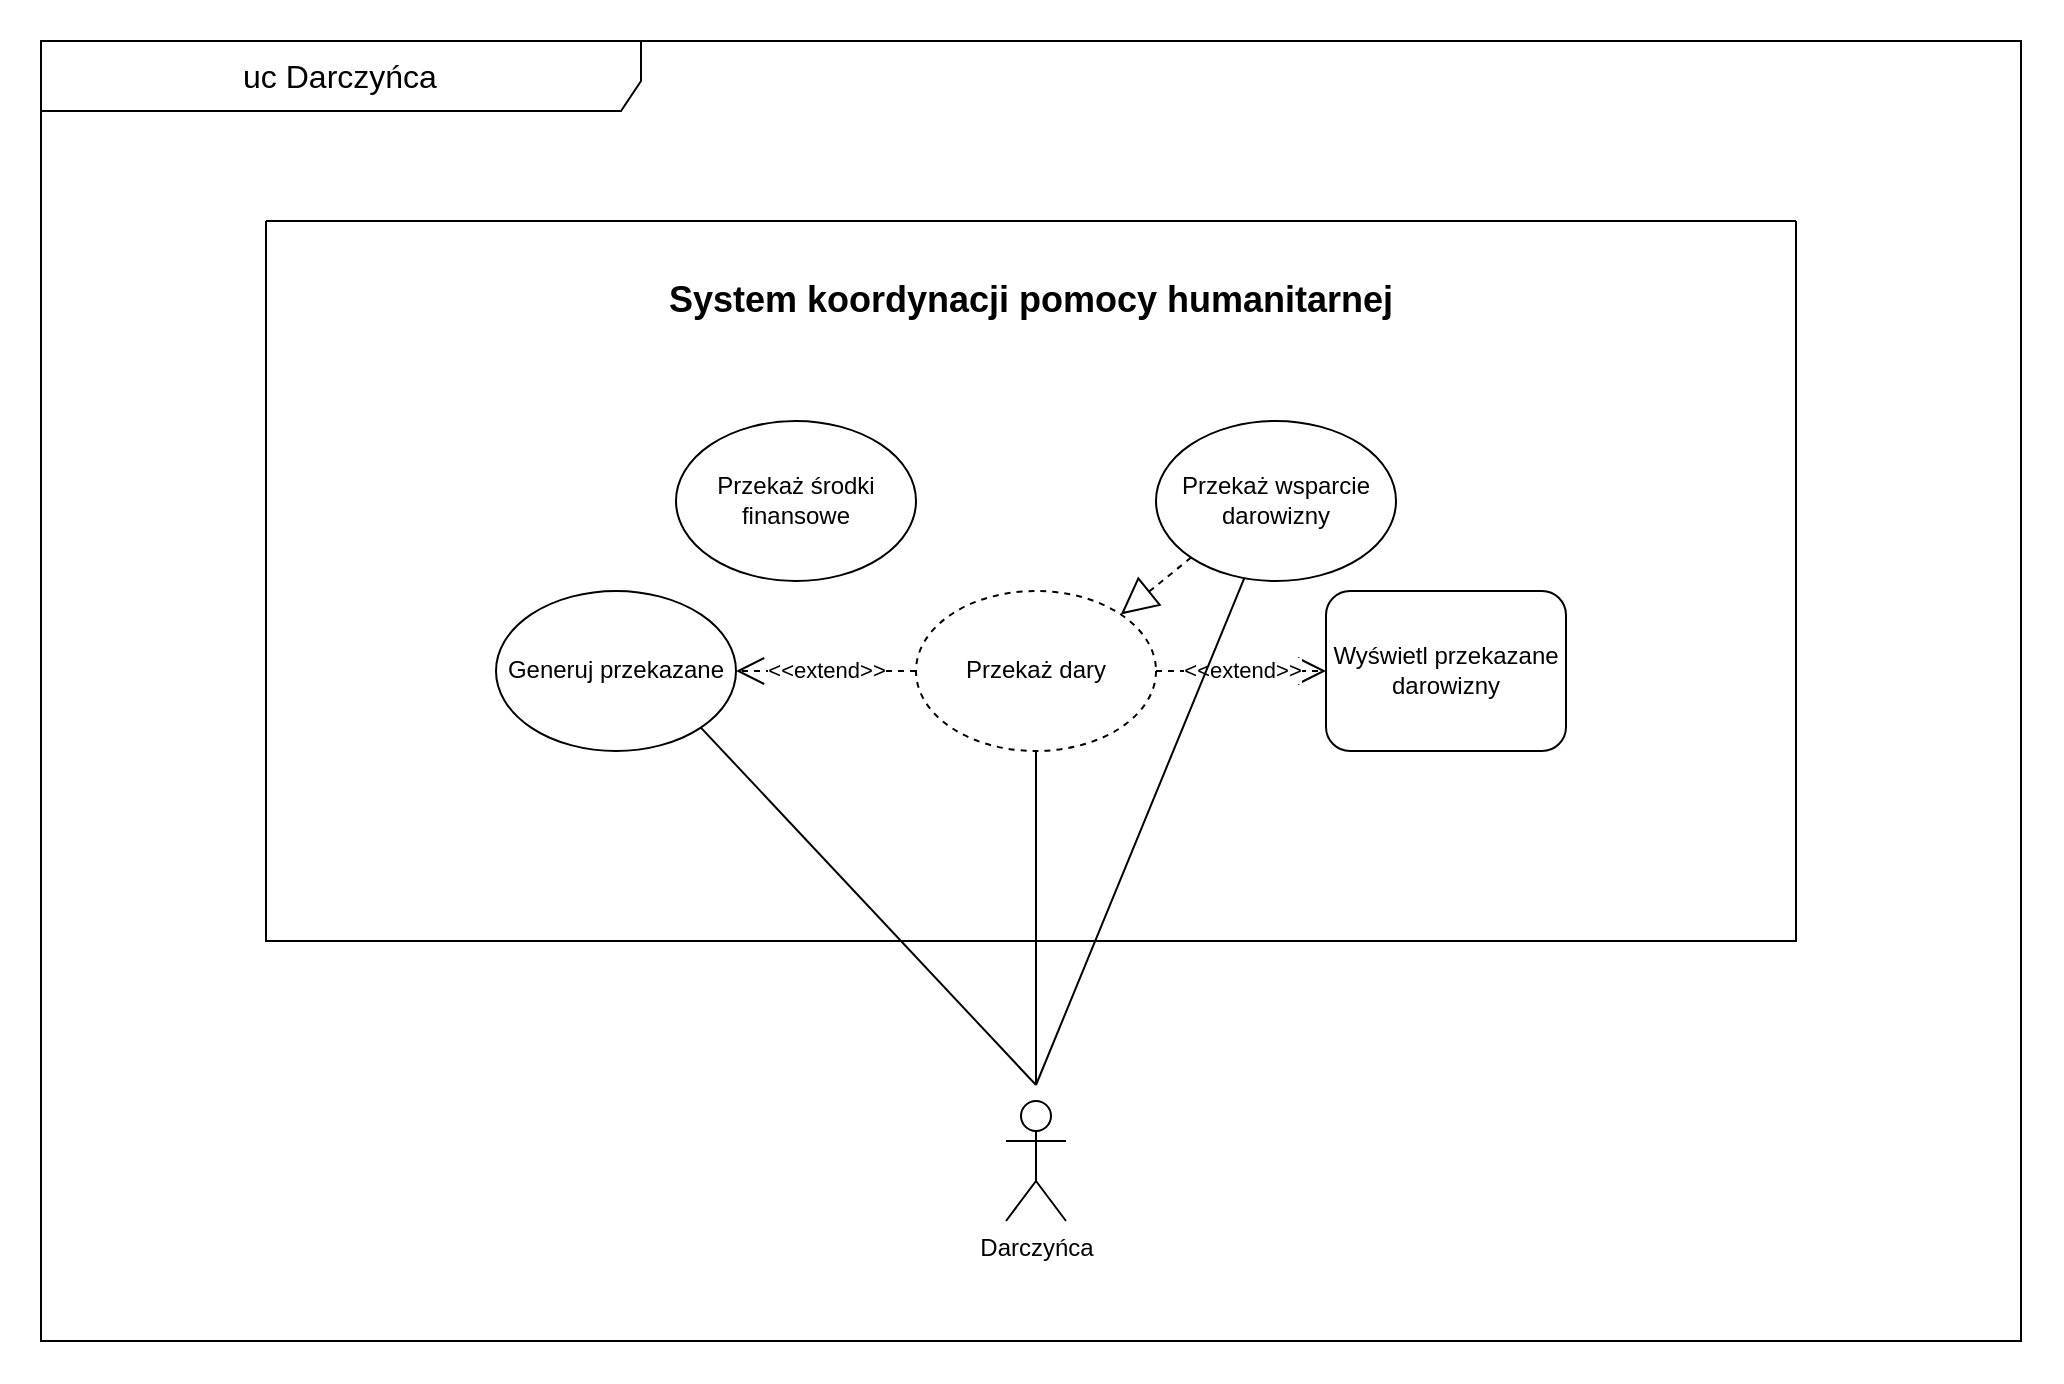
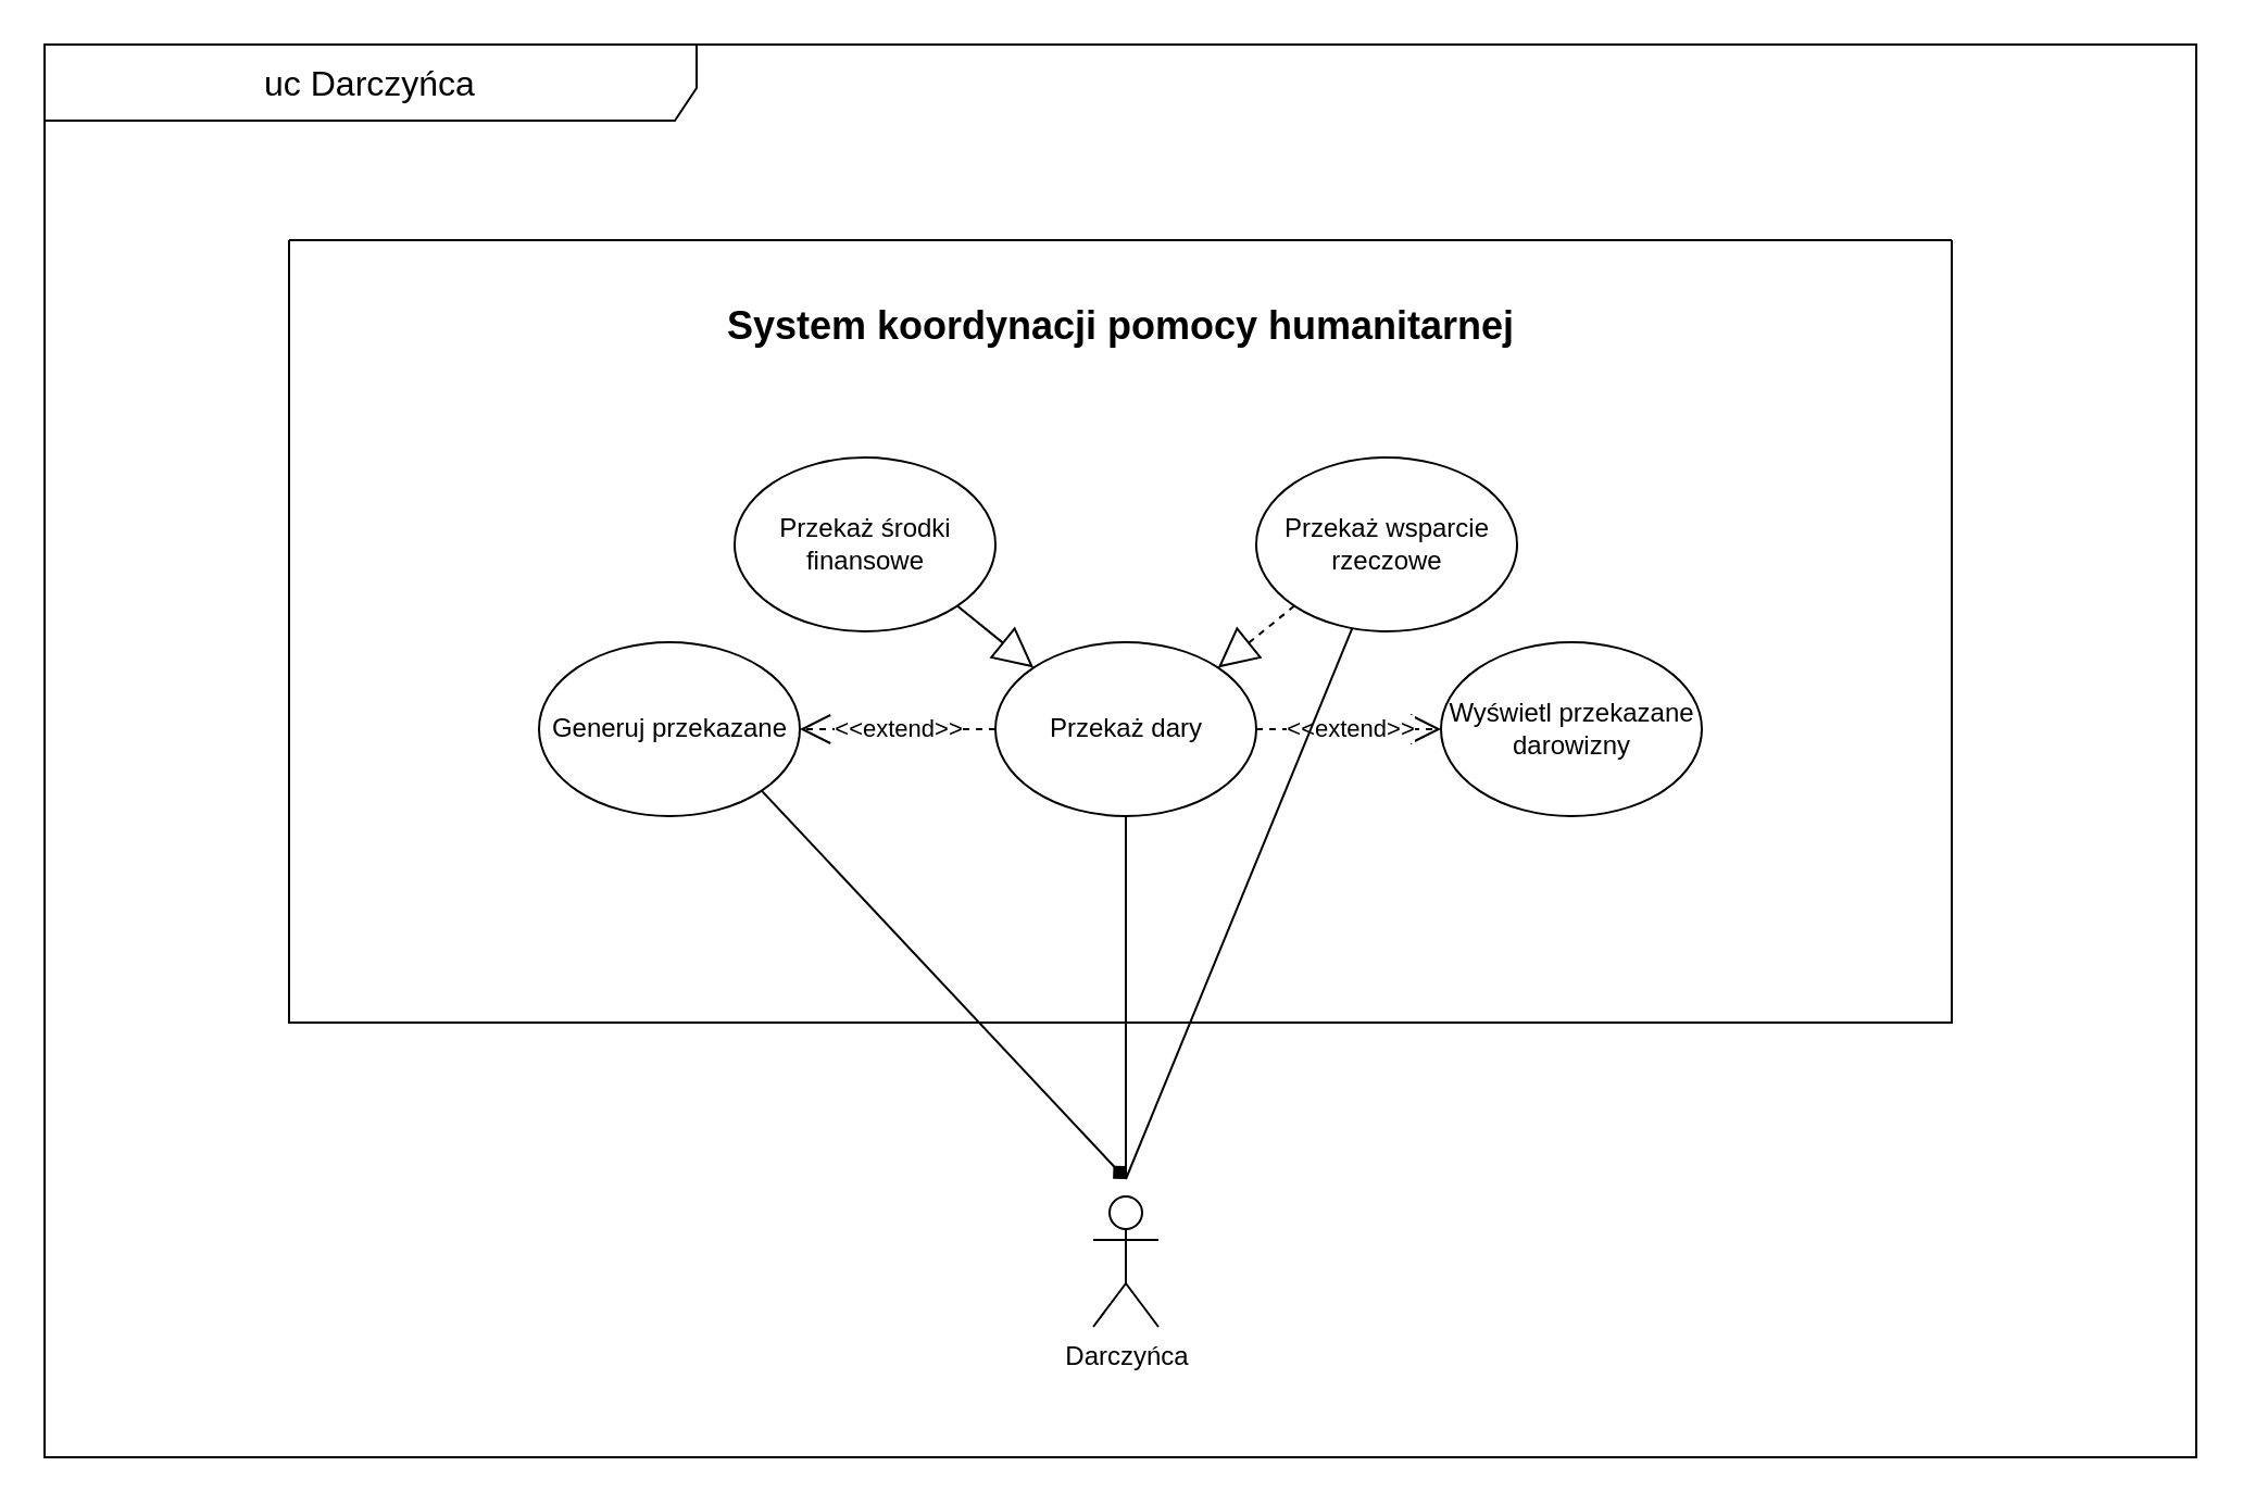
- <mxCell id="6" value="Przekaż wsparcie darowizny" style="ellipse;whiteSpace=wrap;html=1;" vertex="1" parent="3"><mxGeometry x="445" y="100" width="120" height="80" as="geometry" /></mxCell>
+ <mxCell id="6" value="Przekaż wsparcie rzeczowe" style="ellipse;whiteSpace=wrap;html=1;" vertex="1" parent="3"><mxGeometry x="445" y="100" width="120" height="80" as="geometry" /></mxCell>
+ <mxCell id="10" value="" style="endArrow=block;endSize=16;endFill=0;html=1;rounded=0;entryX=0;entryY=0;entryDx=0;entryDy=0;exitX=1;exitY=1;exitDx=0;exitDy=0;" edge="1" parent="3" source="5" target="8"><mxGeometry width="160" relative="1" as="geometry"><mxPoint x="35" y="-294" as="sourcePoint" /><mxPoint x="113" y="-342" as="targetPoint" /></mxGeometry></mxCell>
- <mxCell id="8" value="Przekaż dary" style="ellipse;whiteSpace=wrap;html=1;dashed=1;" vertex="1" parent="3"><mxGeometry x="325" y="185" width="120" height="80" as="geometry" /></mxCell>
+ <mxCell id="8" value="Przekaż dary" style="ellipse;whiteSpace=wrap;html=1;" vertex="1" parent="3"><mxGeometry x="325" y="185" width="120" height="80" as="geometry" /></mxCell>
- <mxCell id="7" value="Wyświetl przekazane darowizny" style="whiteSpace=wrap;html=1;rounded=1;" vertex="1" parent="3"><mxGeometry x="530" y="185" width="120" height="80" as="geometry" /></mxCell>
+ <mxCell id="7" value="Wyświetl przekazane darowizny" style="ellipse;whiteSpace=wrap;html=1;" vertex="1" parent="3"><mxGeometry x="530" y="185" width="120" height="80" as="geometry" /></mxCell>
- <mxCell id="15" value="" style="endArrow=none;html=1;rounded=0;entryX=0.5;entryY=0;entryDx=0;entryDy=0;entryPerimeter=0;exitX=1;exitY=1;exitDx=0;exitDy=0;" edge="1" parent="3" source="12" target="14"><mxGeometry width="50" height="50" relative="1" as="geometry"><mxPoint x="-45" y="60" as="sourcePoint" /><mxPoint x="5" y="10" as="targetPoint" /></mxGeometry></mxCell>
+ <mxCell id="15" value="" style="endArrow=diamond;html=1;rounded=0;entryX=0.5;entryY=0;entryDx=0;entryDy=0;entryPerimeter=0;exitX=1;exitY=1;exitDx=0;exitDy=0;" edge="1" parent="3" source="12" target="14"><mxGeometry width="50" height="50" relative="1" as="geometry"><mxPoint x="-45" y="60" as="sourcePoint" /><mxPoint x="5" y="10" as="targetPoint" /></mxGeometry></mxCell>
